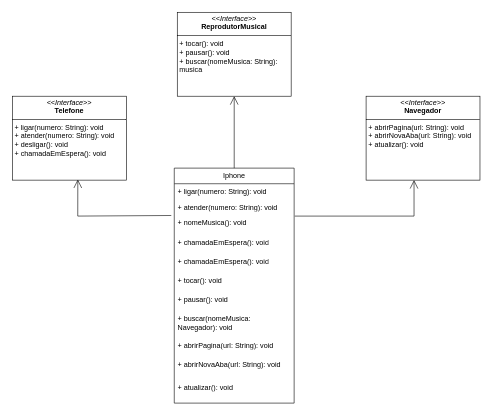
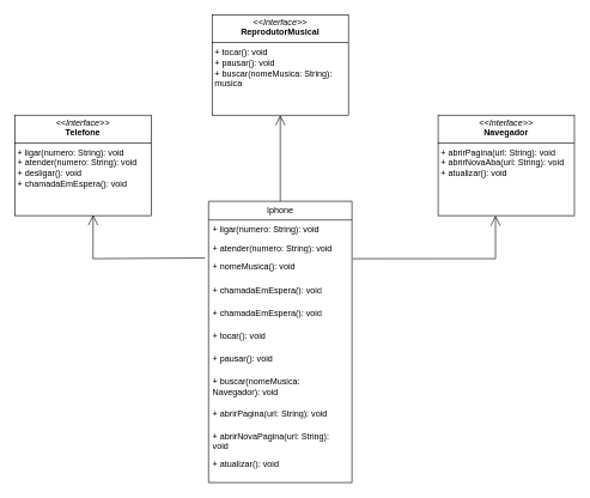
- <mxCell id="15" value="+ abrirNovaAba(url: String): void&amp;nbsp;" style="text;strokeColor=none;fillColor=none;align=left;verticalAlign=top;spacingLeft=4;spacingRight=4;overflow=hidden;rotatable=0;points=[[0,0.5],[1,0.5]];portConstraint=eastwest;whiteSpace=wrap;html=1;" vertex="1" parent="5"><mxGeometry y="314" width="200" height="38" as="geometry" /></mxCell>
+ <mxCell id="15" value="+ abrirNovaPagina(url: String): void&amp;nbsp;" style="text;strokeColor=none;fillColor=none;align=left;verticalAlign=top;spacingLeft=4;spacingRight=4;overflow=hidden;rotatable=0;points=[[0,0.5],[1,0.5]];portConstraint=eastwest;whiteSpace=wrap;html=1;" vertex="1" parent="5"><mxGeometry y="314" width="200" height="38" as="geometry" /></mxCell>
